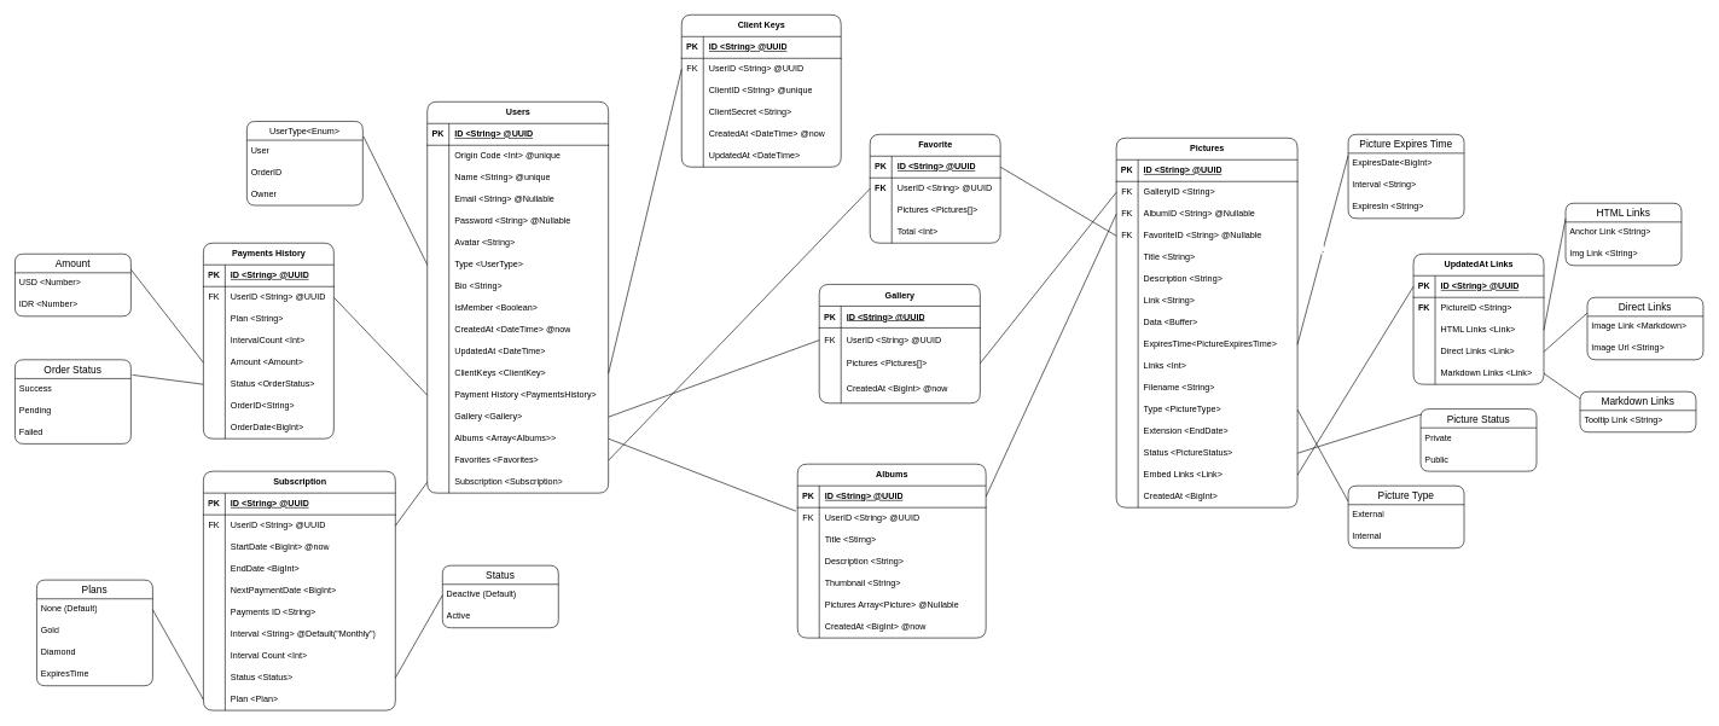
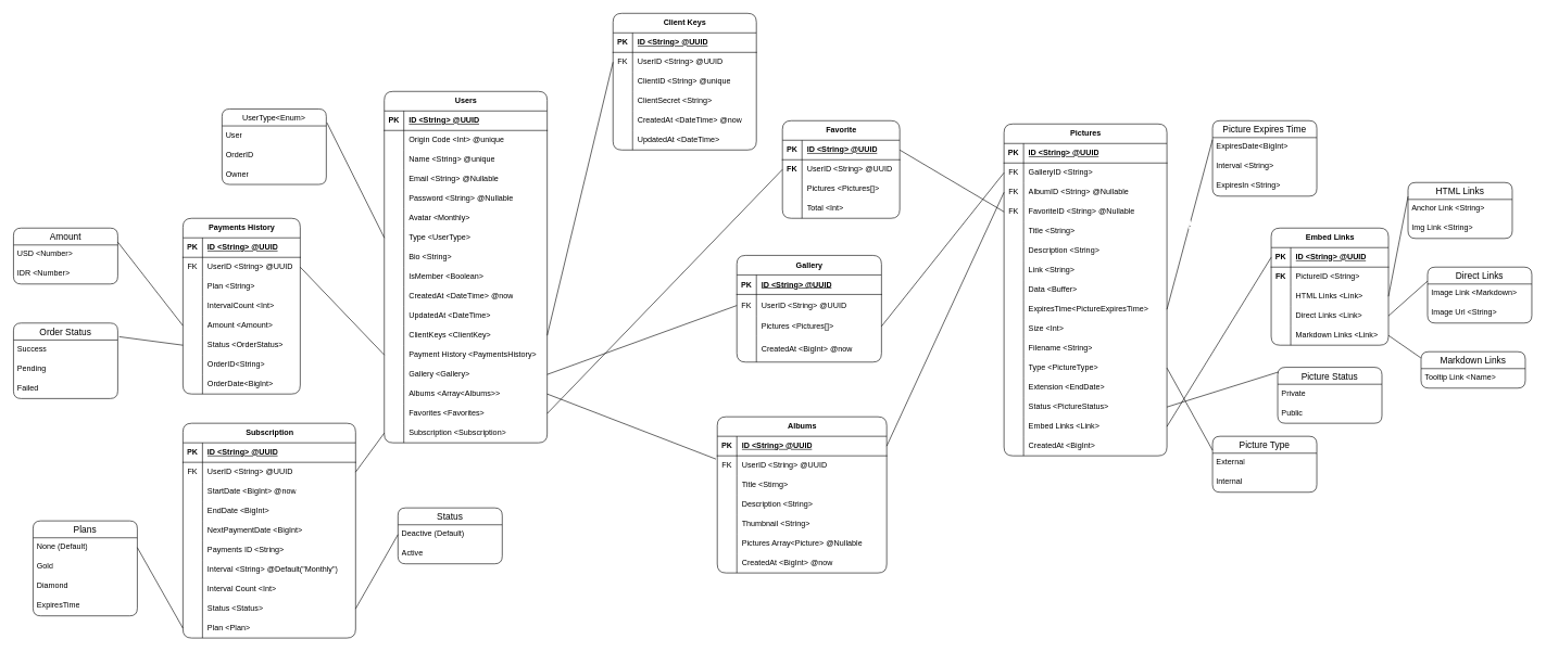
- <mxCell id="20" value="Avatar &amp;lt;String&amp;gt;&amp;nbsp;" style="shape=partialRectangle;connectable=0;fillColor=none;top=0;left=0;bottom=0;right=0;align=left;spacingLeft=6;overflow=hidden;whiteSpace=wrap;html=1;" parent="18" vertex="1"><mxGeometry x="30" width="220" height="30" as="geometry"><mxRectangle width="220" height="30" as="alternateBounds" /></mxGeometry></mxCell>
+ <mxCell id="20" value="Avatar &amp;lt;Monthly&amp;gt;&amp;nbsp;" style="shape=partialRectangle;connectable=0;fillColor=none;top=0;left=0;bottom=0;right=0;align=left;spacingLeft=6;overflow=hidden;whiteSpace=wrap;html=1;" parent="18" vertex="1"><mxGeometry x="30" width="220" height="30" as="geometry"><mxRectangle width="220" height="30" as="alternateBounds" /></mxGeometry></mxCell>
- <mxCell id="209" value="UpdatedAt Links" style="shape=table;startSize=30;container=1;collapsible=1;childLayout=tableLayout;fixedRows=1;rowLines=0;fontStyle=1;align=center;resizeLast=1;html=1;rounded=1;" parent="1" vertex="1"><mxGeometry x="1950" y="350" width="180" height="180" as="geometry" /></mxCell>
+ <mxCell id="209" value="Embed Links" style="shape=table;startSize=30;container=1;collapsible=1;childLayout=tableLayout;fixedRows=1;rowLines=0;fontStyle=1;align=center;resizeLast=1;html=1;rounded=1;" parent="1" vertex="1"><mxGeometry x="1950" y="350" width="180" height="180" as="geometry" /></mxCell>
- <mxCell id="123" value="Links &amp;lt;Int&amp;gt;" style="shape=partialRectangle;connectable=0;fillColor=none;top=0;left=0;bottom=0;right=0;align=left;spacingLeft=6;overflow=hidden;whiteSpace=wrap;html=1;" parent="121" vertex="1"><mxGeometry x="30" width="220" height="30" as="geometry"><mxRectangle width="220" height="30" as="alternateBounds" /></mxGeometry></mxCell>
+ <mxCell id="123" value="Size &amp;lt;Int&amp;gt;" style="shape=partialRectangle;connectable=0;fillColor=none;top=0;left=0;bottom=0;right=0;align=left;spacingLeft=6;overflow=hidden;whiteSpace=wrap;html=1;" parent="121" vertex="1"><mxGeometry x="30" width="220" height="30" as="geometry"><mxRectangle width="220" height="30" as="alternateBounds" /></mxGeometry></mxCell>
- <mxCell id="234" value="Tooltip Link &amp;lt;String&amp;gt;" style="text;strokeColor=none;fillColor=none;spacingLeft=4;spacingRight=4;overflow=hidden;rotatable=0;points=[[0,0.5],[1,0.5]];portConstraint=eastwest;fontSize=12;whiteSpace=wrap;html=1;" parent="233" vertex="1"><mxGeometry y="26" width="160" height="30" as="geometry" /></mxCell>
+ <mxCell id="234" value="Tooltip Link &amp;lt;Name&amp;gt;" style="text;strokeColor=none;fillColor=none;spacingLeft=4;spacingRight=4;overflow=hidden;rotatable=0;points=[[0,0.5],[1,0.5]];portConstraint=eastwest;fontSize=12;whiteSpace=wrap;html=1;" parent="233" vertex="1"><mxGeometry y="26" width="160" height="30" as="geometry" /></mxCell>
